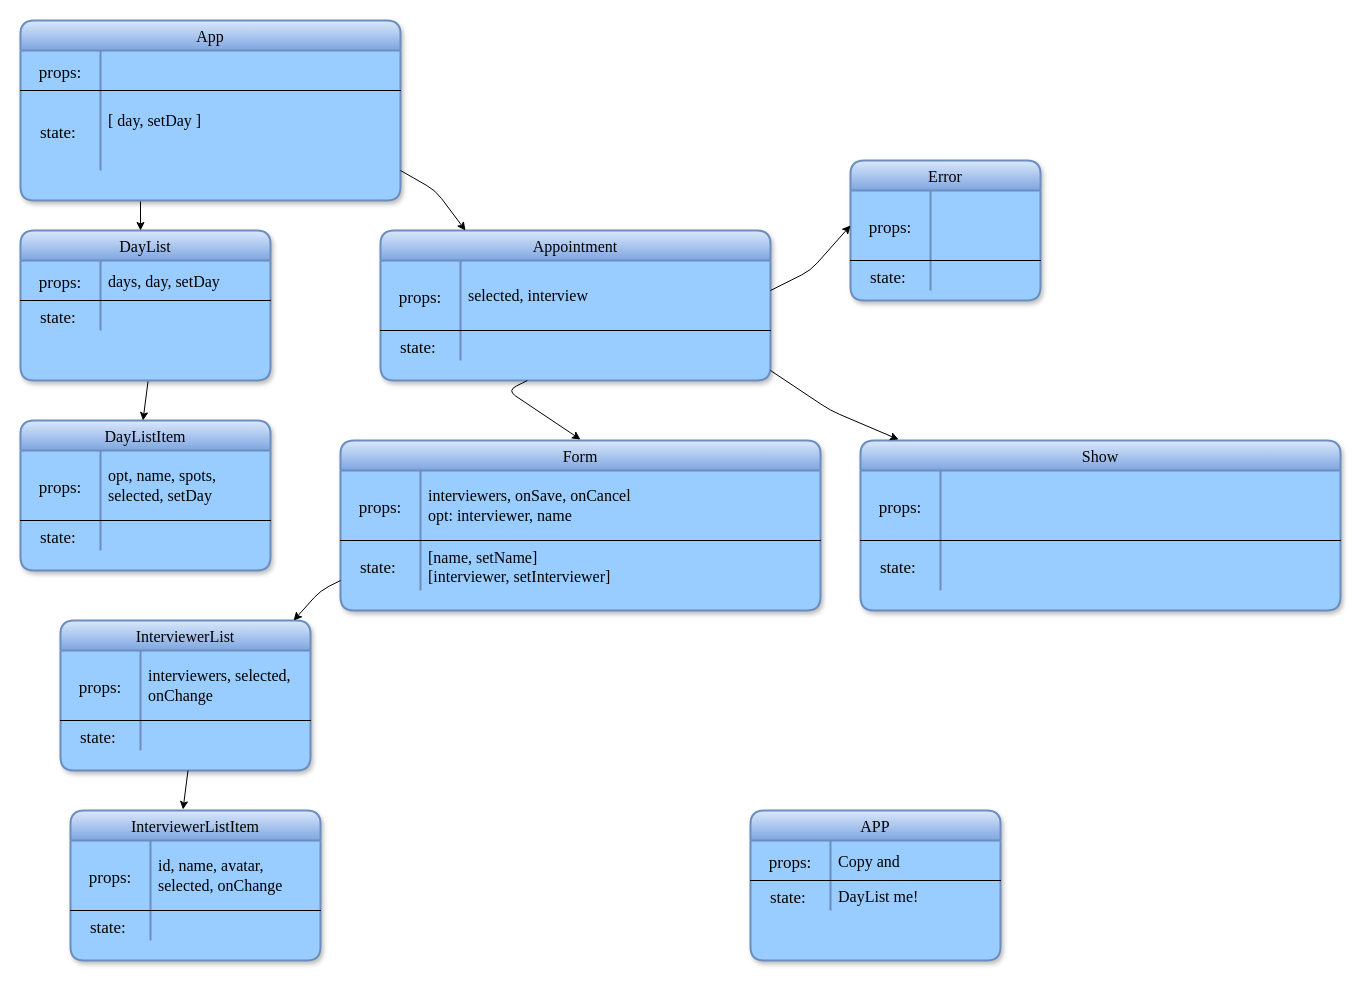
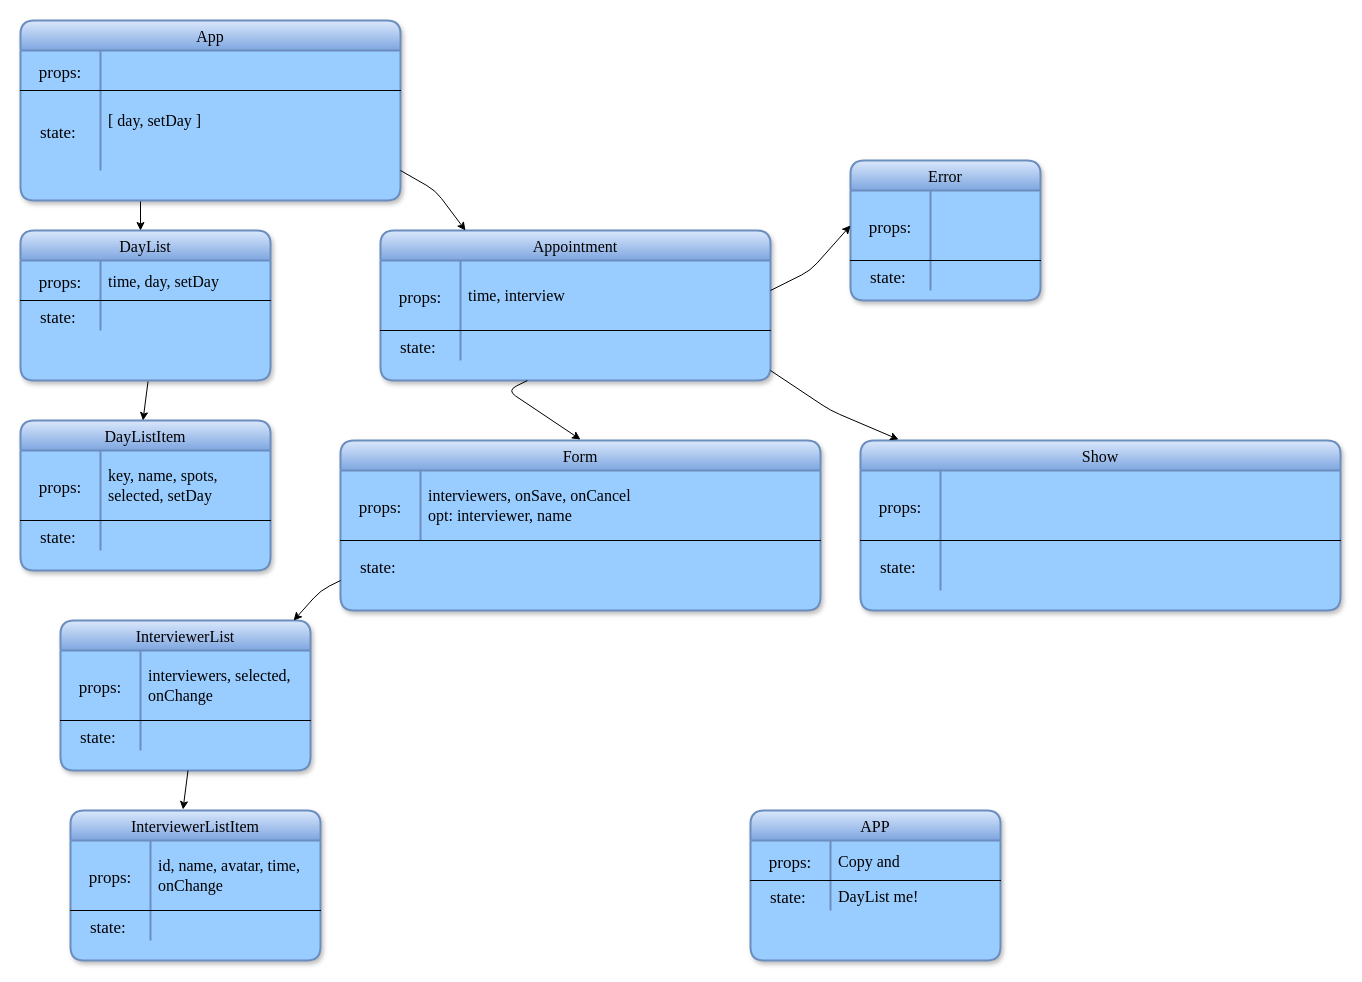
- <mxCell id="12" value="days, day, setDay" style="shape=partialRectangle;overflow=hidden;connectable=0;fillColor=none;top=0;left=0;bottom=0;right=0;align=left;spacingLeft=6;fontStyle=0;dashed=1;strokeColor=none;fontFamily=Comic Sans MS;fontSize=16;" parent="10" vertex="1"><mxGeometry x="80" width="170" height="40" as="geometry" /></mxCell>
+ <mxCell id="12" value="time, day, setDay" style="shape=partialRectangle;overflow=hidden;connectable=0;fillColor=none;top=0;left=0;bottom=0;right=0;align=left;spacingLeft=6;fontStyle=0;dashed=1;strokeColor=none;fontFamily=Comic Sans MS;fontSize=16;" parent="10" vertex="1"><mxGeometry x="80" width="170" height="40" as="geometry" /></mxCell>
- <mxCell id="50" value="selected, interview" style="shape=partialRectangle;overflow=hidden;connectable=0;fillColor=none;top=0;left=0;bottom=0;right=0;align=left;spacingLeft=6;fontStyle=0;dashed=1;strokeColor=none;fontFamily=Comic Sans MS;fontSize=16;whiteSpace=wrap;labelBorderColor=none;" parent="48" vertex="1"><mxGeometry x="80" width="310" height="70" as="geometry" /></mxCell>
+ <mxCell id="50" value="time, interview" style="shape=partialRectangle;overflow=hidden;connectable=0;fillColor=none;top=0;left=0;bottom=0;right=0;align=left;spacingLeft=6;fontStyle=0;dashed=1;strokeColor=none;fontFamily=Comic Sans MS;fontSize=16;whiteSpace=wrap;labelBorderColor=none;" parent="48" vertex="1"><mxGeometry x="80" width="310" height="70" as="geometry" /></mxCell>
- <mxCell id="19" value="opt, name, spots, selected, setDay" style="shape=partialRectangle;overflow=hidden;connectable=0;fillColor=none;top=0;left=0;bottom=0;right=0;align=left;spacingLeft=6;fontStyle=0;dashed=1;strokeColor=none;fontSize=16;fontFamily=Comic Sans MS;whiteSpace=wrap;" parent="17" vertex="1"><mxGeometry x="80" width="170" height="70" as="geometry" /></mxCell>
+ <mxCell id="19" value="key, name, spots, selected, setDay" style="shape=partialRectangle;overflow=hidden;connectable=0;fillColor=none;top=0;left=0;bottom=0;right=0;align=left;spacingLeft=6;fontStyle=0;dashed=1;strokeColor=none;fontSize=16;fontFamily=Comic Sans MS;whiteSpace=wrap;" parent="17" vertex="1"><mxGeometry x="80" width="170" height="70" as="geometry" /></mxCell>
- <mxCell id="61" value="[name, setName]&#10;[interviewer, setInterviewer]" style="shape=partialRectangle;overflow=hidden;connectable=0;fillColor=none;top=0;left=0;bottom=0;right=0;align=left;spacingLeft=6;fontFamily=Comic Sans MS;fontSize=16;" parent="59" vertex="1"><mxGeometry x="80" width="400" height="50" as="geometry" /></mxCell>
- <mxCell id="42" value="id, name, avatar, selected, onChange" style="shape=partialRectangle;overflow=hidden;connectable=0;fillColor=none;top=0;left=0;bottom=0;right=0;align=left;spacingLeft=6;fontStyle=0;dashed=1;strokeColor=none;fontFamily=Comic Sans MS;fontSize=16;whiteSpace=wrap;" parent="40" vertex="1"><mxGeometry x="80" width="170" height="70" as="geometry" /></mxCell>
+ <mxCell id="42" value="id, name, avatar, time, onChange" style="shape=partialRectangle;overflow=hidden;connectable=0;fillColor=none;top=0;left=0;bottom=0;right=0;align=left;spacingLeft=6;fontStyle=0;dashed=1;strokeColor=none;fontFamily=Comic Sans MS;fontSize=16;whiteSpace=wrap;" parent="40" vertex="1"><mxGeometry x="80" width="170" height="70" as="geometry" /></mxCell>
